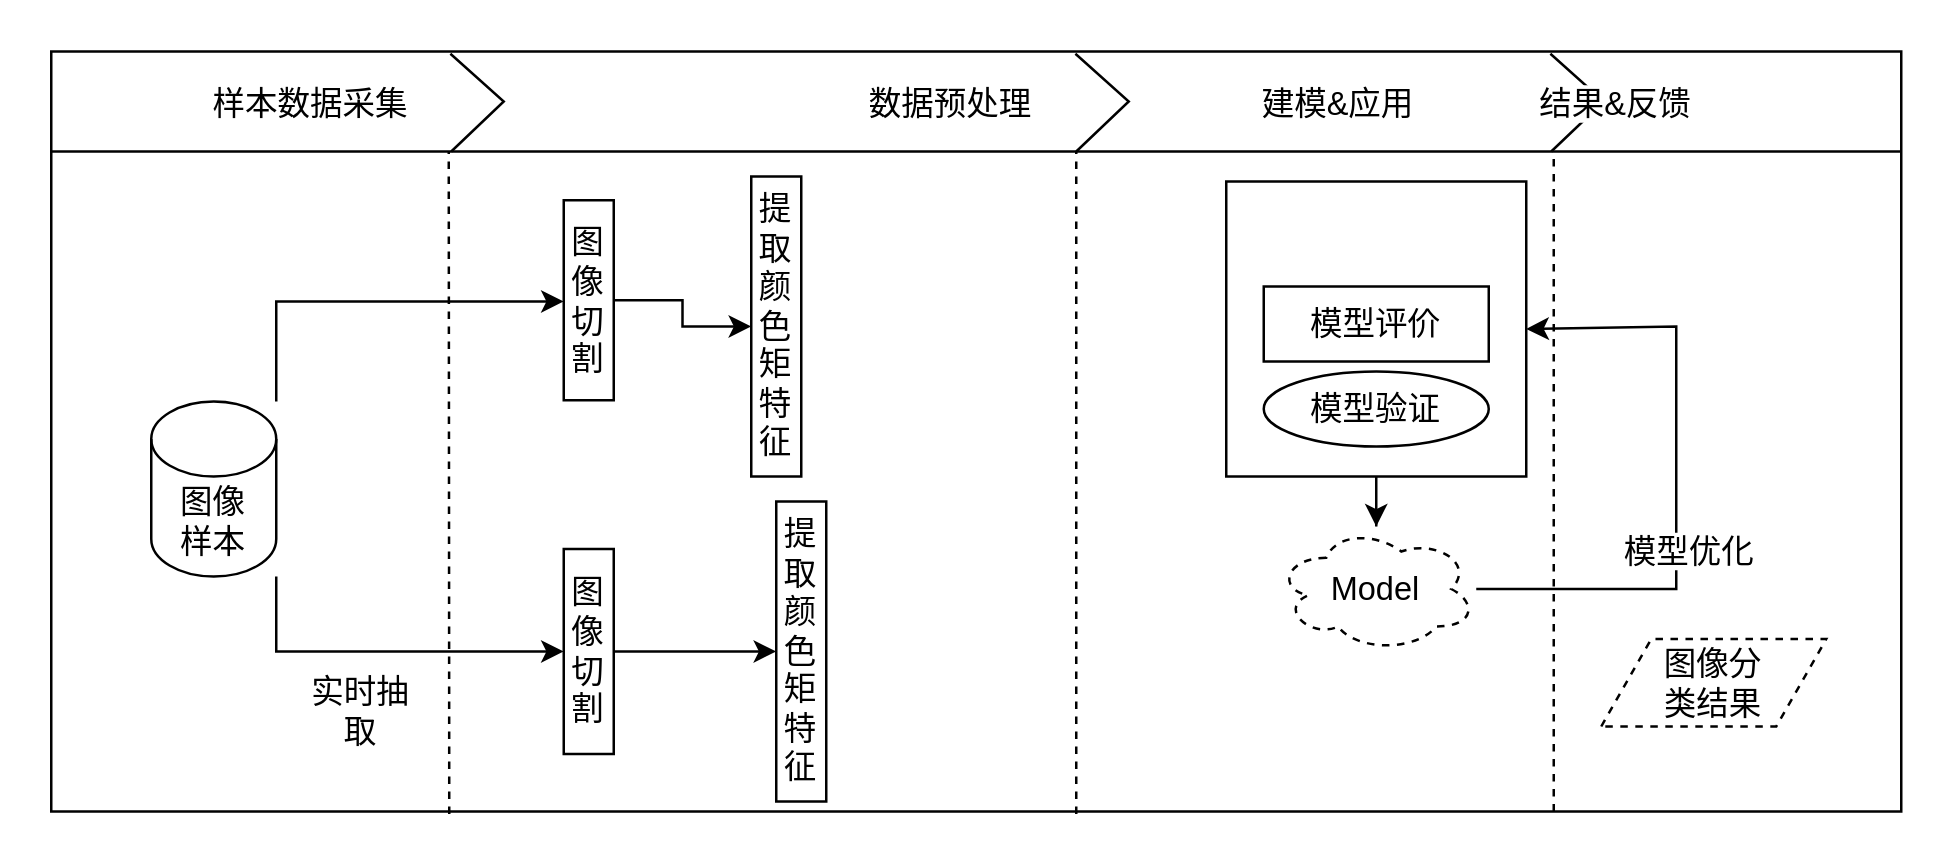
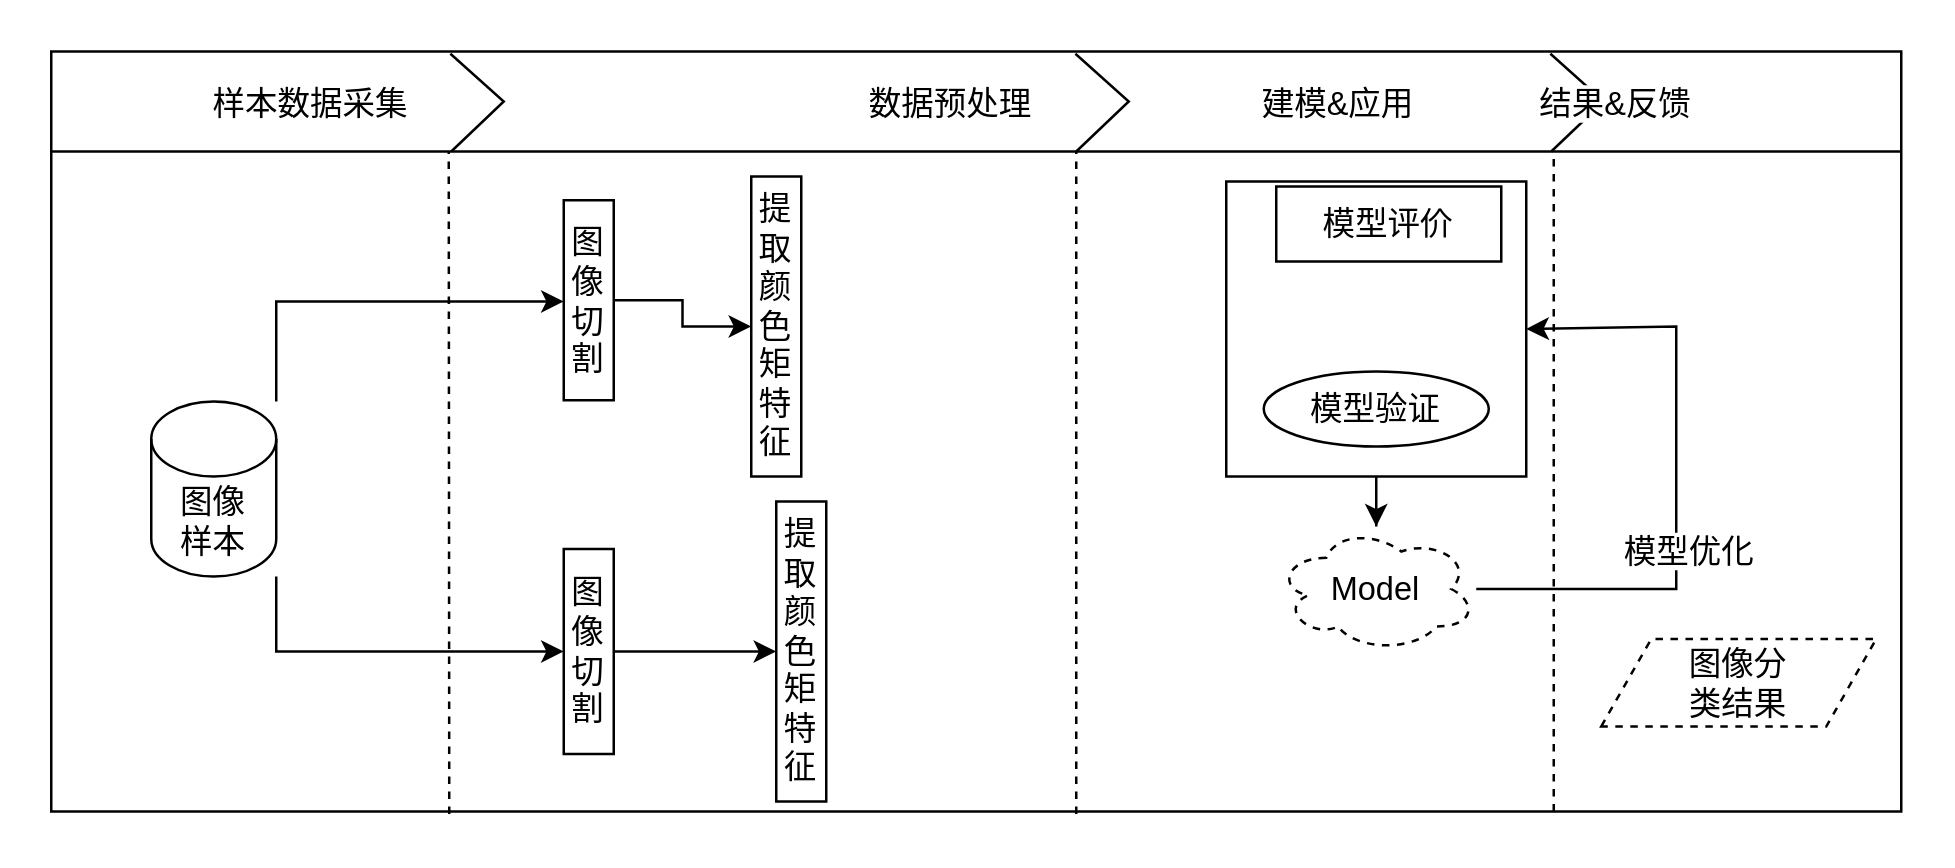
- <mxCell id="12" value="模型评价" style="rounded=0;whiteSpace=wrap;html=1;fontSize=13;" vertex="1" parent="1"><mxGeometry x="505" y="114" width="90" height="30" as="geometry" /></mxCell>
+ <mxCell id="12" value="模型评价" style="rounded=0;whiteSpace=wrap;html=1;fontSize=13;" vertex="1" parent="1"><mxGeometry x="510" y="74" width="90" height="30" as="geometry" /></mxCell>
- <mxCell id="14" value="图像分&lt;br&gt;类结果" style="shape=parallelogram;perimeter=parallelogramPerimeter;whiteSpace=wrap;html=1;fixedSize=1;dashed=1;fontSize=13;" vertex="1" parent="1"><mxGeometry x="640" y="255" width="90" height="35" as="geometry" /></mxCell>
+ <mxCell id="14" value="图像分&lt;br&gt;类结果" style="shape=parallelogram;perimeter=parallelogramPerimeter;whiteSpace=wrap;html=1;fixedSize=1;dashed=1;fontSize=13;" vertex="1" parent="1"><mxGeometry x="640" y="255" width="110" height="35" as="geometry" /></mxCell>
- <mxCell id="15" value="实时抽取" style="text;html=1;strokeColor=none;fillColor=none;align=center;verticalAlign=middle;whiteSpace=wrap;rounded=0;dashed=1;fontSize=13;" vertex="1" parent="1"><mxGeometry x="119" y="274" width="50" height="20" as="geometry" /></mxCell>
